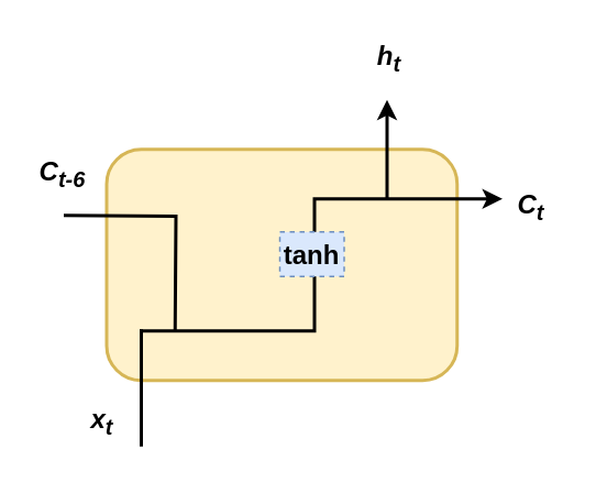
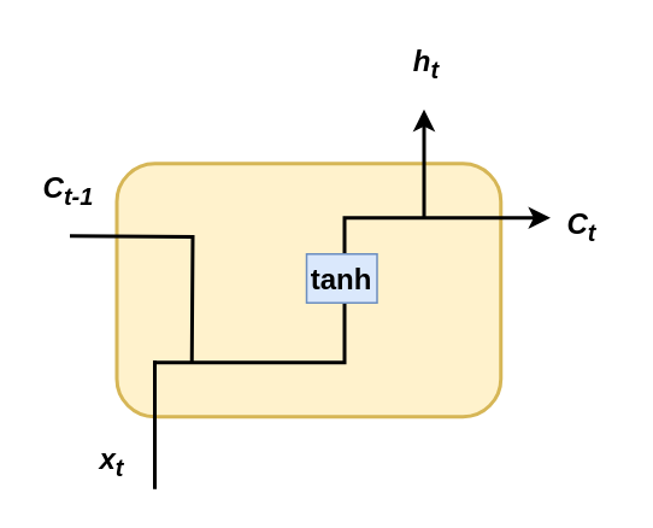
- <mxCell id="7" value="&lt;b&gt;&lt;i&gt;C&lt;sub&gt;t-6&lt;/sub&gt;&lt;/i&gt;&lt;/b&gt;" style="text;html=1;strokeColor=none;fillColor=none;align=center;verticalAlign=middle;whiteSpace=wrap;rounded=0;shadow=0;glass=0;sketch=0;fontSize=16;" vertex="1" parent="1"><mxGeometry x="20" y="90" width="35" height="30" as="geometry" /></mxCell>
+ <mxCell id="7" value="&lt;b&gt;&lt;i&gt;C&lt;sub&gt;t-1&lt;/sub&gt;&lt;/i&gt;&lt;/b&gt;" style="text;html=1;strokeColor=none;fillColor=none;align=center;verticalAlign=middle;whiteSpace=wrap;rounded=0;shadow=0;glass=0;sketch=0;fontSize=16;" vertex="1" parent="1"><mxGeometry x="20" y="90" width="35" height="30" as="geometry" /></mxCell>
- <mxCell id="4" value="&lt;span lang=&quot;EN-US&quot; style=&quot;font-family: &amp;#34;times new roman&amp;#34; , serif&quot;&gt;&lt;span style=&quot;font-family: &amp;#34;helvetica&amp;#34; ; font-size: 16px ; text-align: left&quot;&gt;&lt;b&gt;tanh&lt;/b&gt;&lt;/span&gt;&lt;br&gt;&lt;/span&gt;" style="rounded=0;whiteSpace=wrap;html=1;fillColor=#dae8fc;strokeColor=#6c8ebf;dashed=1;" vertex="1" parent="1"><mxGeometry x="169" y="140" width="39" height="27" as="geometry" /></mxCell>
+ <mxCell id="4" value="&lt;span lang=&quot;EN-US&quot; style=&quot;font-family: &amp;#34;times new roman&amp;#34; , serif&quot;&gt;&lt;span style=&quot;font-family: &amp;#34;helvetica&amp;#34; ; font-size: 16px ; text-align: left&quot;&gt;&lt;b&gt;tanh&lt;/b&gt;&lt;/span&gt;&lt;br&gt;&lt;/span&gt;" style="rounded=0;whiteSpace=wrap;html=1;fillColor=#dae8fc;strokeColor=#6c8ebf;" vertex="1" parent="1"><mxGeometry x="169" y="140" width="39" height="27" as="geometry" /></mxCell>
